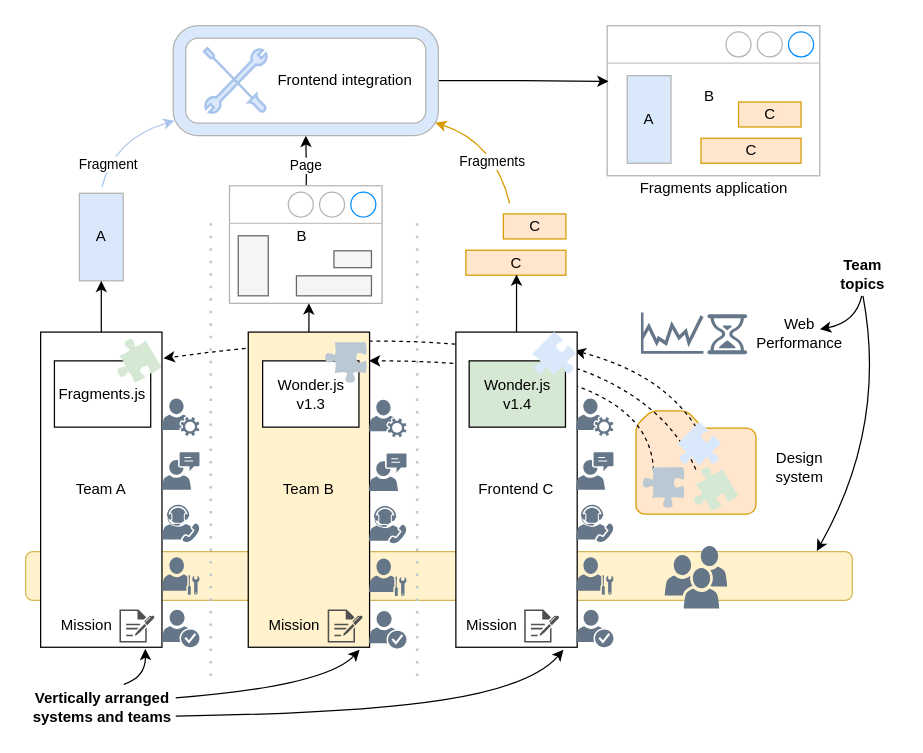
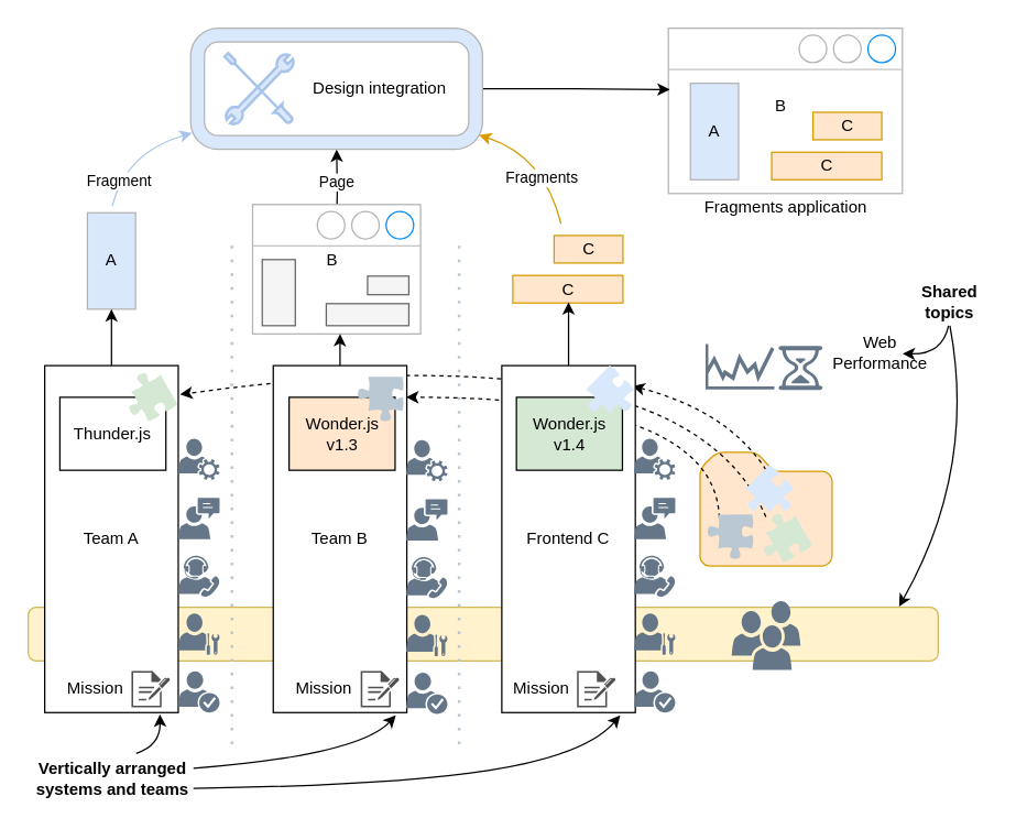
- <mxCell id="24" value="Frontend integration" style="text;html=1;align=center;verticalAlign=middle;resizable=0;points=[];autosize=1;strokeColor=none;fillColor=none;" parent="1" vertex="1"><mxGeometry x="216" y="55" width="117" height="18" as="geometry" /></mxCell>
+ <mxCell id="24" value="Design integration" style="text;html=1;align=center;verticalAlign=middle;resizable=0;points=[];autosize=1;strokeColor=none;fillColor=none;" parent="1" vertex="1"><mxGeometry x="216" y="55" width="117" height="18" as="geometry" /></mxCell>
- <mxCell id="74" value="&lt;b&gt;Team topics&lt;/b&gt;" style="text;html=1;strokeColor=none;fillColor=none;align=center;verticalAlign=middle;whiteSpace=wrap;rounded=0;" parent="1" vertex="1"><mxGeometry x="663" y="202" width="53" height="34" as="geometry" /></mxCell>
+ <mxCell id="74" value="&lt;b&gt;Shared topics&lt;/b&gt;" style="text;html=1;strokeColor=none;fillColor=none;align=center;verticalAlign=middle;whiteSpace=wrap;rounded=0;" parent="1" vertex="1"><mxGeometry x="663" y="202" width="53" height="34" as="geometry" /></mxCell>
- <mxCell id="73" value="Web&lt;br&gt;Performance" style="text;html=1;strokeColor=none;fillColor=none;align=center;verticalAlign=middle;whiteSpace=wrap;rounded=0;" parent="1" vertex="1"><mxGeometry x="622.9" y="251" width="32.21" height="30" as="geometry" /></mxCell>
+ <mxCell id="73" value="Web&lt;br&gt;Performance" style="text;html=1;strokeColor=none;fillColor=none;align=center;verticalAlign=middle;whiteSpace=wrap;rounded=0;" parent="1" vertex="1"><mxGeometry x="622.9" y="241" width="32.21" height="30" as="geometry" /></mxCell>
- <mxCell id="36" value="Fragments.js" style="rounded=0;whiteSpace=wrap;html=1;" parent="1" vertex="1"><mxGeometry x="43.01" y="288" width="77" height="53" as="geometry" /></mxCell>
+ <mxCell id="36" value="Thunder.js" style="rounded=0;whiteSpace=wrap;html=1;" parent="1" vertex="1"><mxGeometry x="43.01" y="288" width="77" height="53" as="geometry" /></mxCell>
- <mxCell id="49" value="Wonder.js&lt;br&gt;v1.3" style="rounded=0;whiteSpace=wrap;html=1;" parent="1" vertex="1"><mxGeometry x="209.5" y="288" width="77" height="53" as="geometry" /></mxCell>
+ <mxCell id="49" value="Wonder.js&lt;br&gt;v1.3" style="rounded=0;whiteSpace=wrap;html=1;fillColor=#ffe6cc;" parent="1" vertex="1"><mxGeometry x="209.5" y="288" width="77" height="53" as="geometry" /></mxCell>
- <mxCell id="69" value="Design&lt;br&gt;system" style="text;html=1;strokeColor=none;fillColor=none;align=center;verticalAlign=middle;whiteSpace=wrap;rounded=0;" parent="1" vertex="1"><mxGeometry x="609" y="358" width="60" height="30" as="geometry" /></mxCell>
- <mxCell id="48" value="Team B" style="rounded=0;whiteSpace=wrap;html=1;fillColor=#fff2cc;" parent="1" vertex="1"><mxGeometry x="198" y="265" width="97" height="252" as="geometry" /></mxCell>
+ <mxCell id="48" value="Team B" style="rounded=0;whiteSpace=wrap;html=1;" parent="1" vertex="1"><mxGeometry x="198" y="265" width="97" height="252" as="geometry" /></mxCell>
